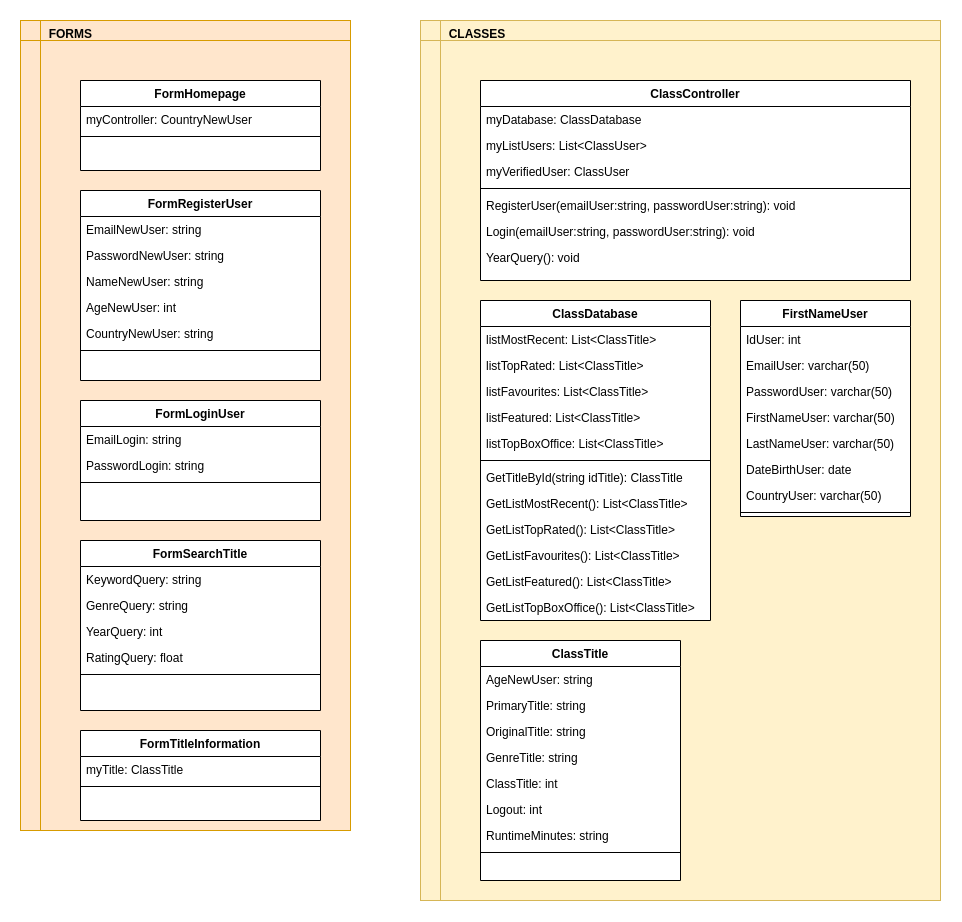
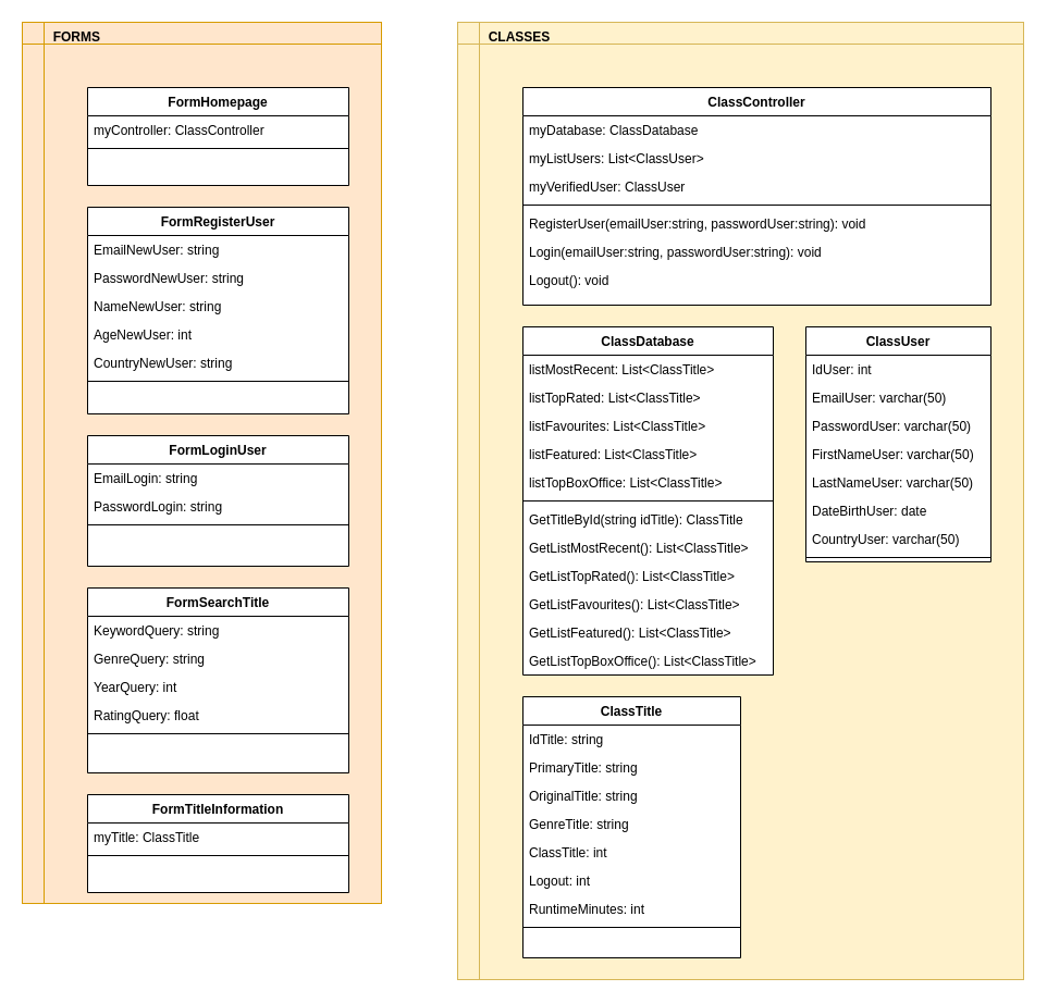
- <mxCell id="5" value="myController: CountryNewUser" style="text;align=left;verticalAlign=top;spacingLeft=4;spacingRight=4;overflow=hidden;rotatable=0;points=[[0,0.5],[1,0.5]];portConstraint=eastwest;" parent="4" vertex="1"><mxGeometry y="26" width="240" height="26" as="geometry" /></mxCell>
+ <mxCell id="5" value="myController: ClassController" style="text;align=left;verticalAlign=top;spacingLeft=4;spacingRight=4;overflow=hidden;rotatable=0;points=[[0,0.5],[1,0.5]];portConstraint=eastwest;" parent="4" vertex="1"><mxGeometry y="26" width="240" height="26" as="geometry" /></mxCell>
- <mxCell id="62" value="YearQuery(): void" style="text;align=left;verticalAlign=top;spacingLeft=4;spacingRight=4;overflow=hidden;rotatable=0;points=[[0,0.5],[1,0.5]];portConstraint=eastwest;rounded=0;shadow=0;html=0;" parent="55" vertex="1"><mxGeometry y="164" width="430" height="26" as="geometry" /></mxCell>
+ <mxCell id="62" value="Logout(): void" style="text;align=left;verticalAlign=top;spacingLeft=4;spacingRight=4;overflow=hidden;rotatable=0;points=[[0,0.5],[1,0.5]];portConstraint=eastwest;rounded=0;shadow=0;html=0;" parent="55" vertex="1"><mxGeometry y="164" width="430" height="26" as="geometry" /></mxCell>
- <mxCell id="46" value="FirstNameUser" style="swimlane;fontStyle=1;align=center;verticalAlign=top;childLayout=stackLayout;horizontal=1;startSize=26;horizontalStack=0;resizeParent=1;resizeLast=0;collapsible=1;marginBottom=0;rounded=0;shadow=0;strokeWidth=1;swimlaneFillColor=default;" parent="1" vertex="1"><mxGeometry x="740" y="300" width="170" height="216" as="geometry"><mxRectangle x="130" y="380" width="160" height="26" as="alternateBounds" /></mxGeometry></mxCell>
+ <mxCell id="46" value="ClassUser" style="swimlane;fontStyle=1;align=center;verticalAlign=top;childLayout=stackLayout;horizontal=1;startSize=26;horizontalStack=0;resizeParent=1;resizeLast=0;collapsible=1;marginBottom=0;rounded=0;shadow=0;strokeWidth=1;swimlaneFillColor=default;" parent="1" vertex="1"><mxGeometry x="740" y="300" width="170" height="216" as="geometry"><mxRectangle x="130" y="380" width="160" height="26" as="alternateBounds" /></mxGeometry></mxCell>
- <mxCell id="38" value="AgeNewUser: string" style="text;align=left;verticalAlign=top;spacingLeft=4;spacingRight=4;overflow=hidden;rotatable=0;points=[[0,0.5],[1,0.5]];portConstraint=eastwest;" parent="37" vertex="1"><mxGeometry y="26" width="200" height="26" as="geometry" /></mxCell>
+ <mxCell id="38" value="IdTitle: string" style="text;align=left;verticalAlign=top;spacingLeft=4;spacingRight=4;overflow=hidden;rotatable=0;points=[[0,0.5],[1,0.5]];portConstraint=eastwest;" parent="37" vertex="1"><mxGeometry y="26" width="200" height="26" as="geometry" /></mxCell>
- <mxCell id="44" value="RuntimeMinutes: string" style="text;align=left;verticalAlign=top;spacingLeft=4;spacingRight=4;overflow=hidden;rotatable=0;points=[[0,0.5],[1,0.5]];portConstraint=eastwest;rounded=0;shadow=0;html=0;" parent="37" vertex="1"><mxGeometry y="182" width="200" height="26" as="geometry" /></mxCell>
+ <mxCell id="44" value="RuntimeMinutes: int" style="text;align=left;verticalAlign=top;spacingLeft=4;spacingRight=4;overflow=hidden;rotatable=0;points=[[0,0.5],[1,0.5]];portConstraint=eastwest;rounded=0;shadow=0;html=0;" parent="37" vertex="1"><mxGeometry y="182" width="200" height="26" as="geometry" /></mxCell>
